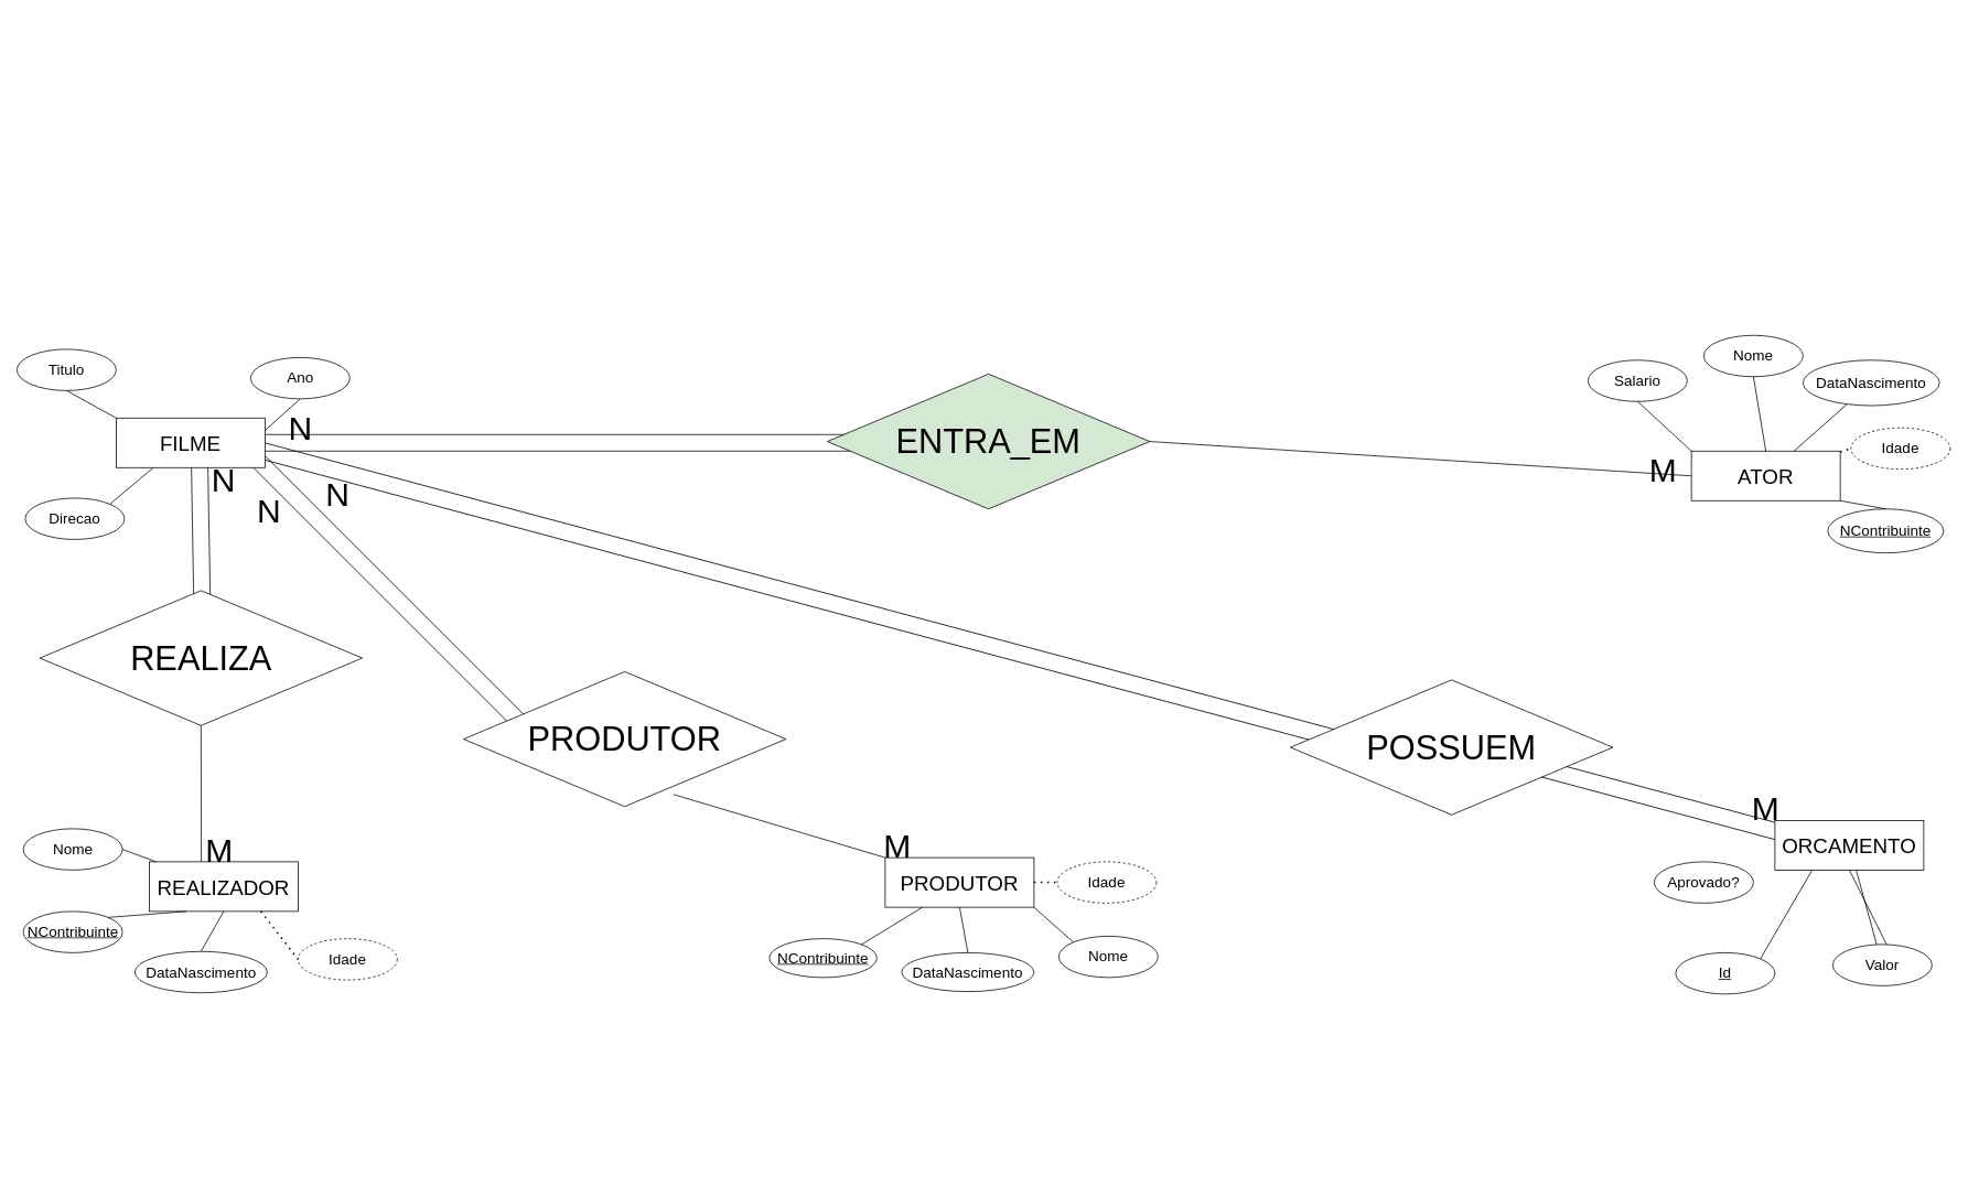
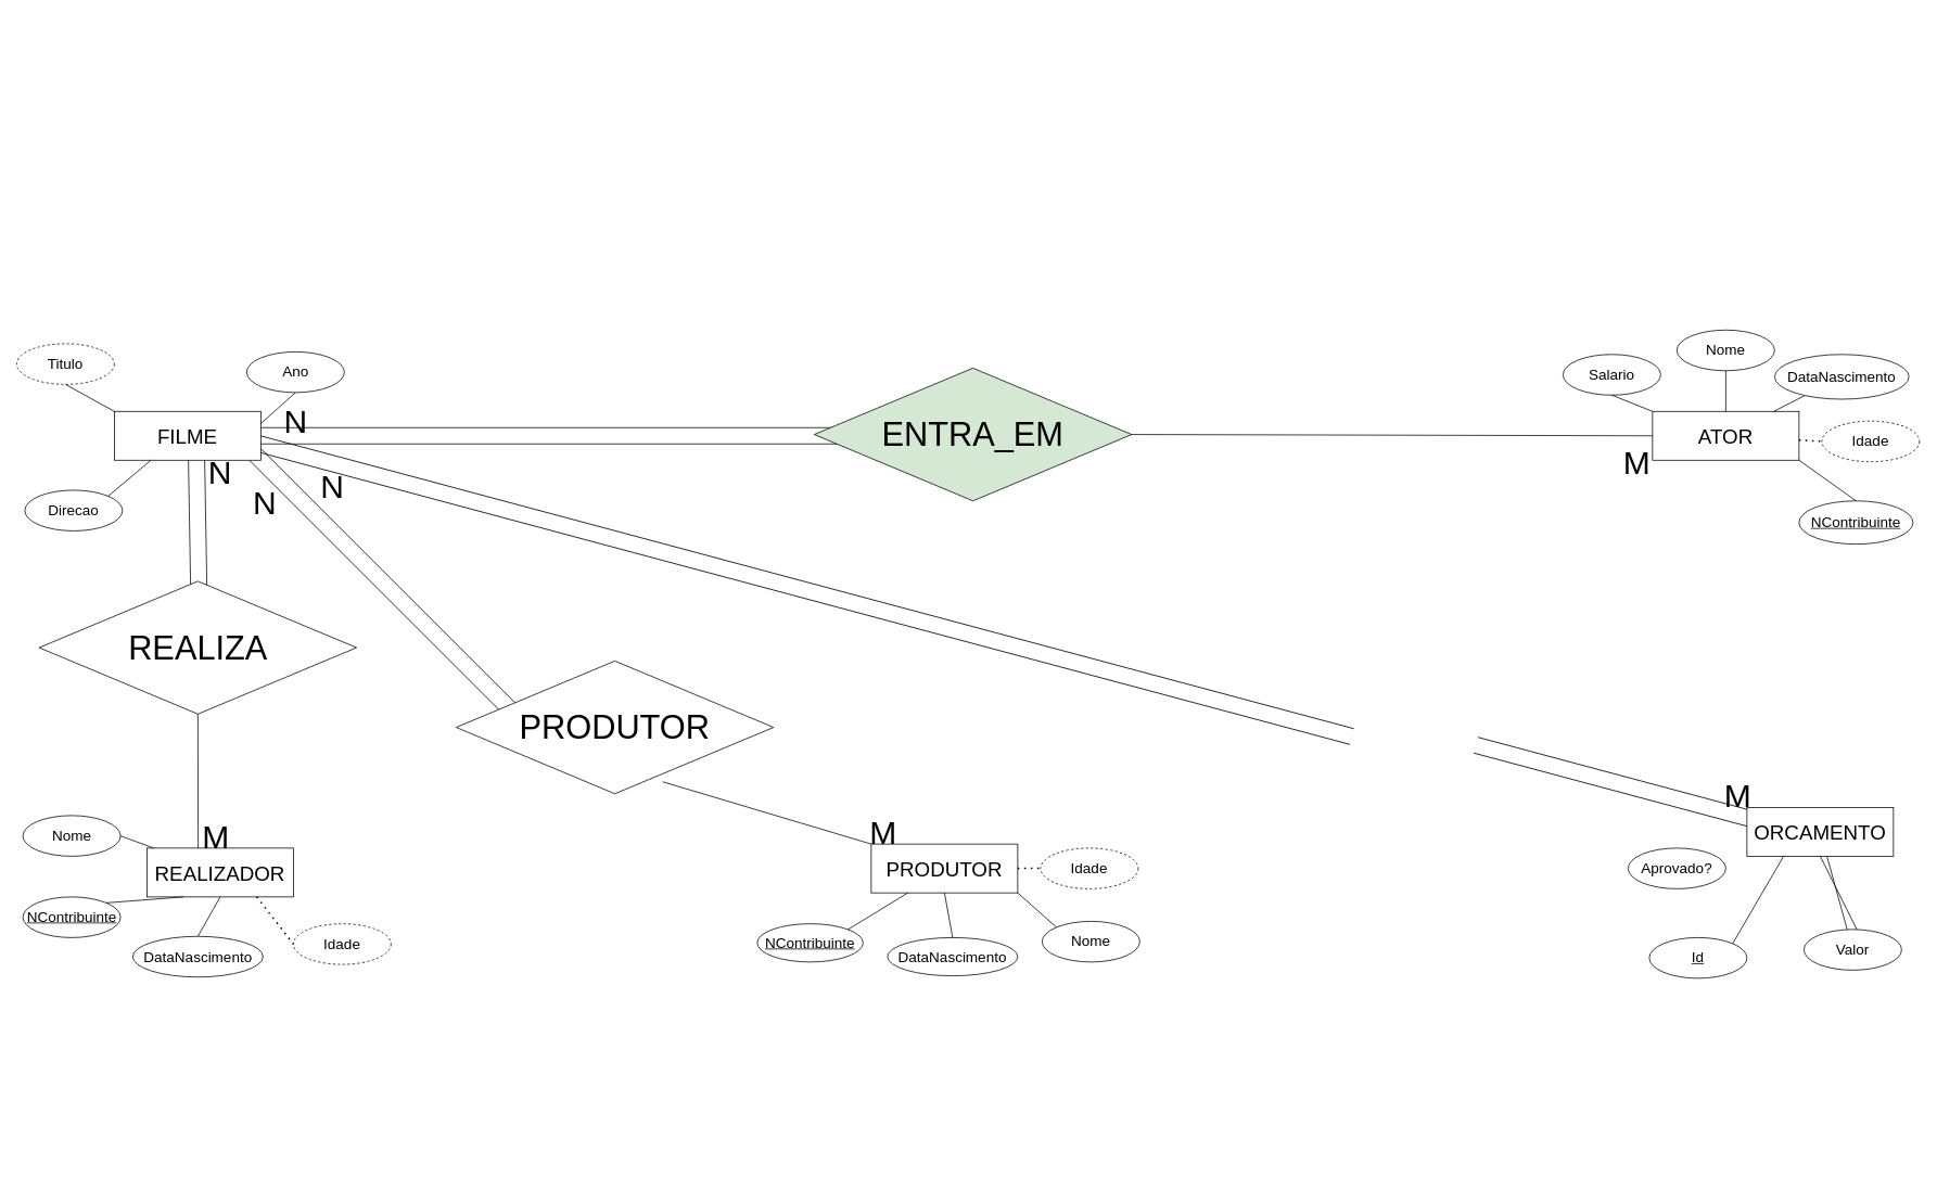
- <mxCell id="11" value="Titulo" style="ellipse;whiteSpace=wrap;html=1;fontSize=18;" vertex="1" parent="1"><mxGeometry y="422" width="120" height="50" as="geometry" x="20" /></mxCell>
+ <mxCell id="11" value="Titulo" style="ellipse;whiteSpace=wrap;html=1;fontSize=18;dashed=1;" vertex="1" parent="1"><mxGeometry y="422" width="120" height="50" as="geometry" x="20" /></mxCell>
- <mxCell id="9" value="ATOR" style="rounded=0;whiteSpace=wrap;html=1;fontSize=25;" vertex="1" parent="1"><mxGeometry x="2045" y="545.19" width="180" height="60" as="geometry" /></mxCell>
+ <mxCell id="9" value="ATOR" style="rounded=0;whiteSpace=wrap;html=1;fontSize=25;" vertex="1" parent="1"><mxGeometry x="2030" y="505.19" width="180" height="60" as="geometry" /></mxCell>
- <mxCell id="62" value="POSSUEM&lt;span style=&quot;font-size: 41px;&quot; id=&quot;docs-internal-guid-361c9507-7fff-e8df-cd96-378af089c91f&quot;&gt;&lt;/span&gt;&lt;span style=&quot;font-size: 41px;&quot; id=&quot;docs-internal-guid-361c9507-7fff-e8df-cd96-378af089c91f&quot;&gt;&lt;/span&gt;&lt;span style=&quot;font-size: 41px;&quot; id=&quot;docs-internal-guid-361c9507-7fff-e8df-cd96-378af089c91f&quot;&gt;&lt;/span&gt;&lt;span style=&quot;font-size: 41px;&quot; id=&quot;docs-internal-guid-361c9507-7fff-e8df-cd96-378af089c91f&quot;&gt;&lt;/span&gt;&lt;span style=&quot;font-size: 41px;&quot; id=&quot;docs-internal-guid-361c9507-7fff-e8df-cd96-378af089c91f&quot;&gt;&lt;/span&gt;&lt;span style=&quot;font-size: 41px;&quot; id=&quot;docs-internal-guid-361c9507-7fff-e8df-cd96-378af089c91f&quot;&gt;&lt;/span&gt;&lt;span style=&quot;font-size: 41px;&quot; id=&quot;docs-internal-guid-361c9507-7fff-e8df-cd96-378af089c91f&quot;&gt;&lt;/span&gt;&lt;span style=&quot;font-size: 41px;&quot; id=&quot;docs-internal-guid-361c9507-7fff-e8df-cd96-378af089c91f&quot;&gt;&lt;/span&gt;&lt;span style=&quot;font-size: 41px;&quot; id=&quot;docs-internal-guid-361c9507-7fff-e8df-cd96-378af089c91f&quot;&gt;&lt;/span&gt;&lt;span style=&quot;font-size: 41px;&quot; id=&quot;docs-internal-guid-361c9507-7fff-e8df-cd96-378af089c91f&quot;&gt;&lt;/span&gt;&lt;span style=&quot;font-size: 41px;&quot; id=&quot;docs-internal-guid-361c9507-7fff-e8df-cd96-378af089c91f&quot;&gt;&lt;/span&gt;&lt;span style=&quot;font-size: 41px;&quot; id=&quot;docs-internal-guid-361c9507-7fff-e8df-cd96-378af089c91f&quot;&gt;&lt;/span&gt;&lt;span style=&quot;font-size: 41px;&quot; id=&quot;docs-internal-guid-361c9507-7fff-e8df-cd96-378af089c91f&quot;&gt;&lt;/span&gt;&lt;span style=&quot;font-size: 41px;&quot; id=&quot;docs-internal-guid-361c9507-7fff-e8df-cd96-378af089c91f&quot;&gt;&lt;/span&gt;&lt;span style=&quot;font-size: 41px;&quot; id=&quot;docs-internal-guid-361c9507-7fff-e8df-cd96-378af089c91f&quot;&gt;&lt;/span&gt;&lt;span style=&quot;font-size: 41px;&quot; id=&quot;docs-internal-guid-361c9507-7fff-e8df-cd96-378af089c91f&quot;&gt;&lt;/span&gt;&lt;span style=&quot;font-size: 41px;&quot; id=&quot;docs-internal-guid-361c9507-7fff-e8df-cd96-378af089c91f&quot;&gt;&lt;/span&gt;&lt;span style=&quot;font-size: 41px;&quot; id=&quot;docs-internal-guid-361c9507-7fff-e8df-cd96-378af089c91f&quot;&gt;&lt;/span&gt;&lt;span style=&quot;font-size: 41px;&quot; id=&quot;docs-internal-guid-361c9507-7fff-e8df-cd96-378af089c91f&quot;&gt;&lt;/span&gt;&lt;span style=&quot;font-size: 41px;&quot; id=&quot;docs-internal-guid-7ae01687-7fff-5947-fd97-b3079eaf287c&quot;&gt;&lt;/span&gt;&lt;span style=&quot;font-size: 41px;&quot; id=&quot;docs-internal-guid-7ae01687-7fff-5947-fd97-b3079eaf287c&quot;&gt;&lt;/span&gt;&lt;span style=&quot;font-size: 41px;&quot; id=&quot;docs-internal-guid-7ae01687-7fff-5947-fd97-b3079eaf287c&quot;&gt;&lt;/span&gt;&lt;span style=&quot;font-size: 41px;&quot; id=&quot;docs-internal-guid-7ae01687-7fff-5947-fd97-b3079eaf287c&quot;&gt;&lt;/span&gt;&lt;span style=&quot;font-size: 41px;&quot; id=&quot;docs-internal-guid-7ae01687-7fff-5947-fd97-b3079eaf287c&quot;&gt;&lt;/span&gt;&lt;span style=&quot;font-size: 41px;&quot; id=&quot;docs-internal-guid-7ae01687-7fff-5947-fd97-b3079eaf287c&quot;&gt;&lt;/span&gt;&lt;span style=&quot;font-size: 41px;&quot; id=&quot;docs-internal-guid-7ae01687-7fff-5947-fd97-b3079eaf287c&quot;&gt;&lt;/span&gt;&lt;span style=&quot;font-size: 41px;&quot; id=&quot;docs-internal-guid-7ae01687-7fff-5947-fd97-b3079eaf287c&quot;&gt;&lt;/span&gt;&lt;span style=&quot;font-size: 41px;&quot; id=&quot;docs-internal-guid-7ae01687-7fff-5947-fd97-b3079eaf287c&quot;&gt;&lt;/span&gt;&lt;span style=&quot;font-size: 41px;&quot; id=&quot;docs-internal-guid-7ae01687-7fff-5947-fd97-b3079eaf287c&quot;&gt;&lt;/span&gt;&lt;span style=&quot;font-size: 41px;&quot; id=&quot;docs-internal-guid-7ae01687-7fff-5947-fd97-b3079eaf287c&quot;&gt;&lt;/span&gt;&lt;span style=&quot;font-size: 41px;&quot; id=&quot;docs-internal-guid-7ae01687-7fff-5947-fd97-b3079eaf287c&quot;&gt;&lt;/span&gt;&lt;span style=&quot;font-size: 41px;&quot; id=&quot;docs-internal-guid-7ae01687-7fff-5947-fd97-b3079eaf287c&quot;&gt;&lt;/span&gt;&lt;span style=&quot;font-size: 41px;&quot; id=&quot;docs-internal-guid-7ae01687-7fff-5947-fd97-b3079eaf287c&quot;&gt;&lt;/span&gt;&lt;span style=&quot;font-size: 41px;&quot; id=&quot;docs-internal-guid-7ae01687-7fff-5947-fd97-b3079eaf287c&quot;&gt;&lt;/span&gt;&lt;span style=&quot;font-size: 41px;&quot; id=&quot;docs-internal-guid-7ae01687-7fff-5947-fd97-b3079eaf287c&quot;&gt;&lt;/span&gt;&lt;span style=&quot;font-size: 41px;&quot; id=&quot;docs-internal-guid-7ae01687-7fff-5947-fd97-b3079eaf287c&quot;&gt;&lt;/span&gt;&lt;span style=&quot;font-size: 41px;&quot; id=&quot;docs-internal-guid-7ae01687-7fff-5947-fd97-b3079eaf287c&quot;&gt;&lt;/span&gt;&lt;span style=&quot;font-size: 41px;&quot; id=&quot;docs-internal-guid-7ae01687-7fff-5947-fd97-b3079eaf287c&quot;&gt;&lt;/span&gt;" style="rhombus;whiteSpace=wrap;html=1;fontSize=41;" vertex="1" parent="1"><mxGeometry x="1560" y="822" width="390" height="163.19" as="geometry" /></mxCell>
